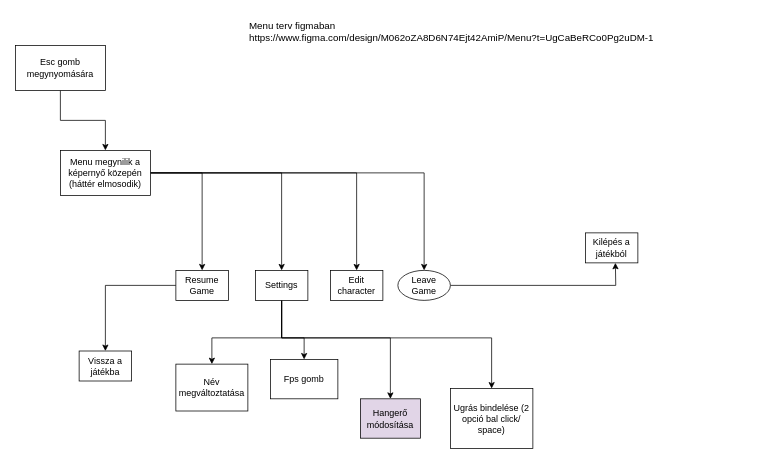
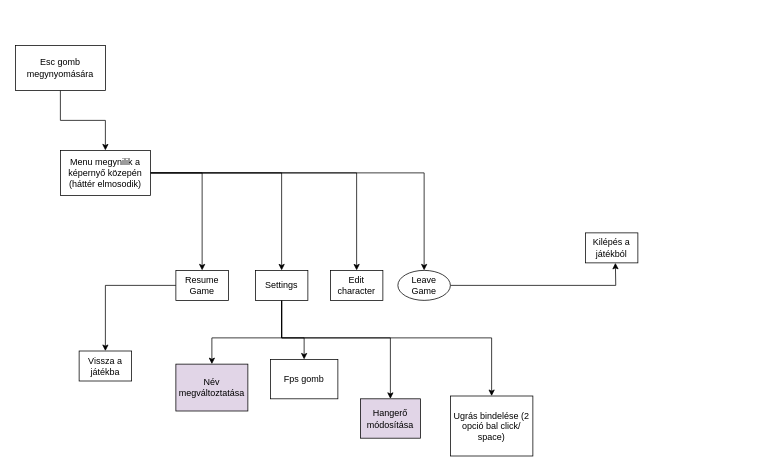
- <mxCell id="25" value="Menu terv figmaban&#10;https://www.figma.com/design/M062oZA8D6N74Ejt42AmiP/Menu?t=UgCaBeRCo0Pg2uDM-1" style="text;whiteSpace=wrap;fontSize=13;" vertex="1" parent="1"><mxGeometry x="330" y="20" width="680" height="90" as="geometry" /></mxCell>
- <mxCell id="22" value="Név megváltoztatása" style="rounded=0;whiteSpace=wrap;html=1;" parent="1" vertex="1"><mxGeometry x="234" y="485" width="96" height="62.5" as="geometry" /></mxCell>
+ <mxCell id="22" value="Név megváltoztatása" style="rounded=0;whiteSpace=wrap;html=1;fillColor=#e1d5e7;" parent="1" vertex="1"><mxGeometry x="234" y="485" width="96" height="62.5" as="geometry" /></mxCell>
- <mxCell id="20" value="Ugrás bindelése (2 opció bal click/ space)" style="rounded=0;whiteSpace=wrap;html=1;" parent="1" vertex="1"><mxGeometry x="600" y="517.5" width="110" height="80" as="geometry" /></mxCell>
+ <mxCell id="20" value="Ugrás bindelése (2 opció bal click/ space)" style="rounded=0;whiteSpace=wrap;html=1;" parent="1" vertex="1"><mxGeometry x="600" y="527.5" width="110" height="80" as="geometry" /></mxCell>
